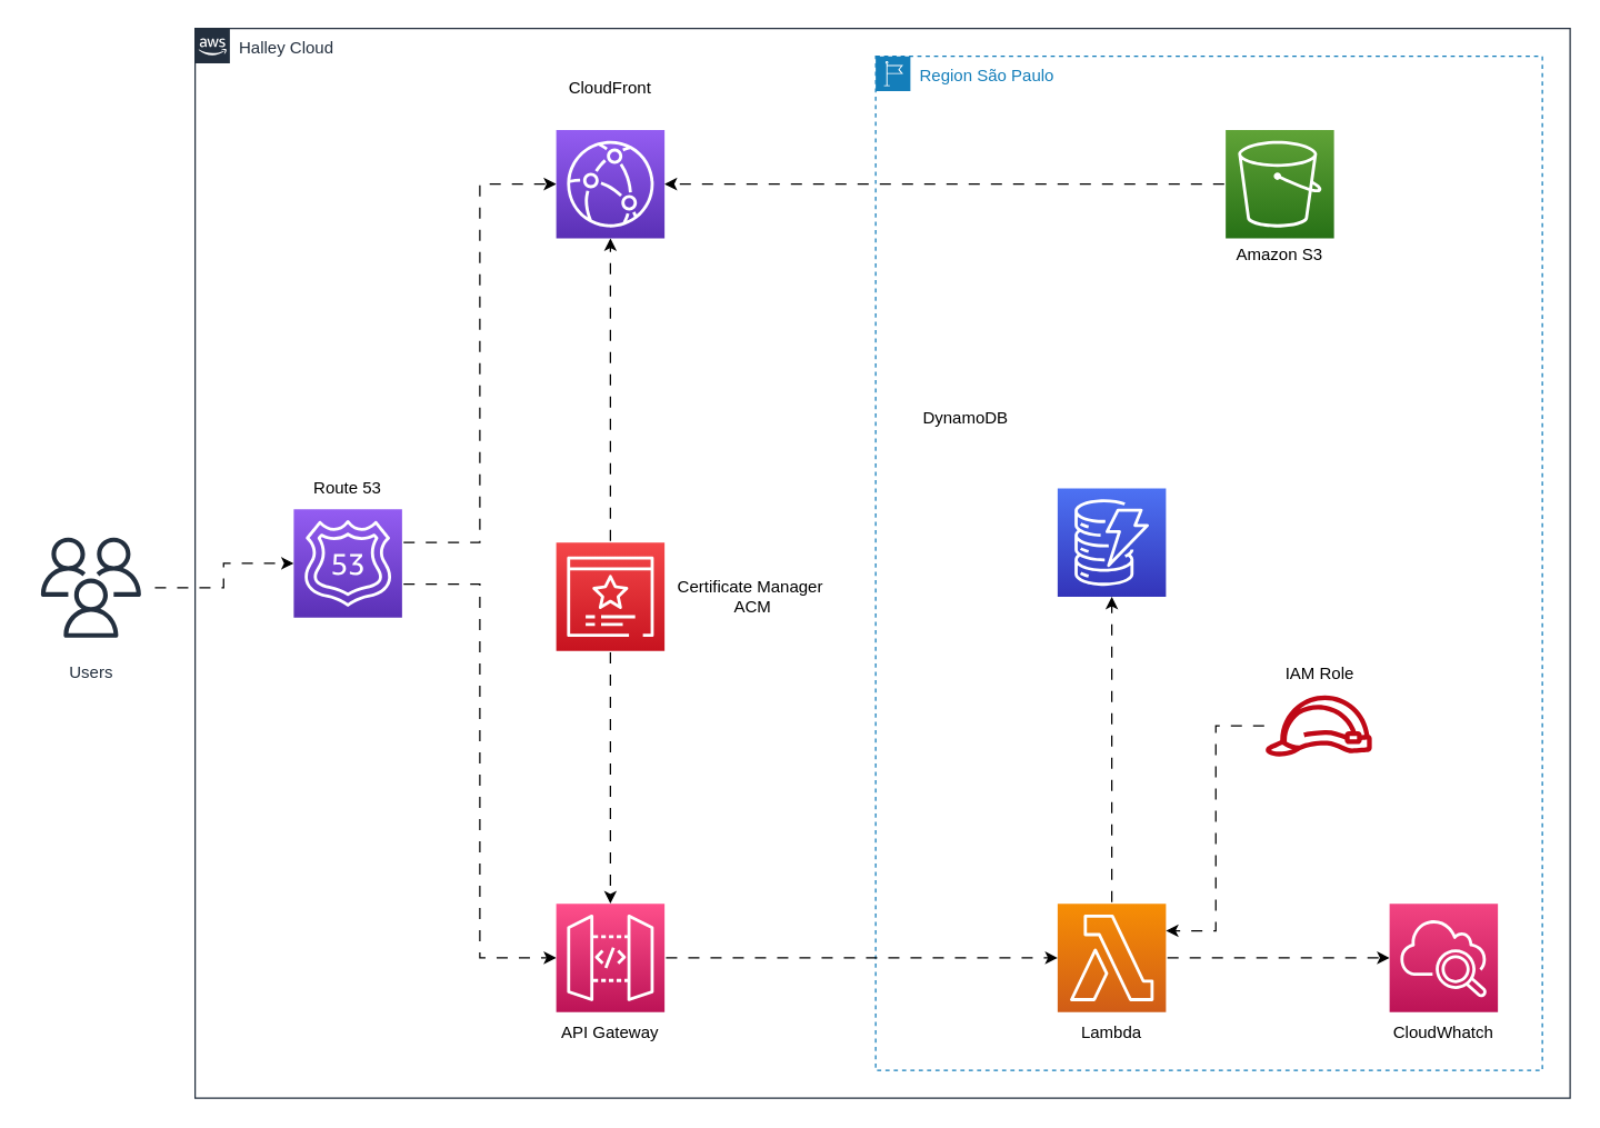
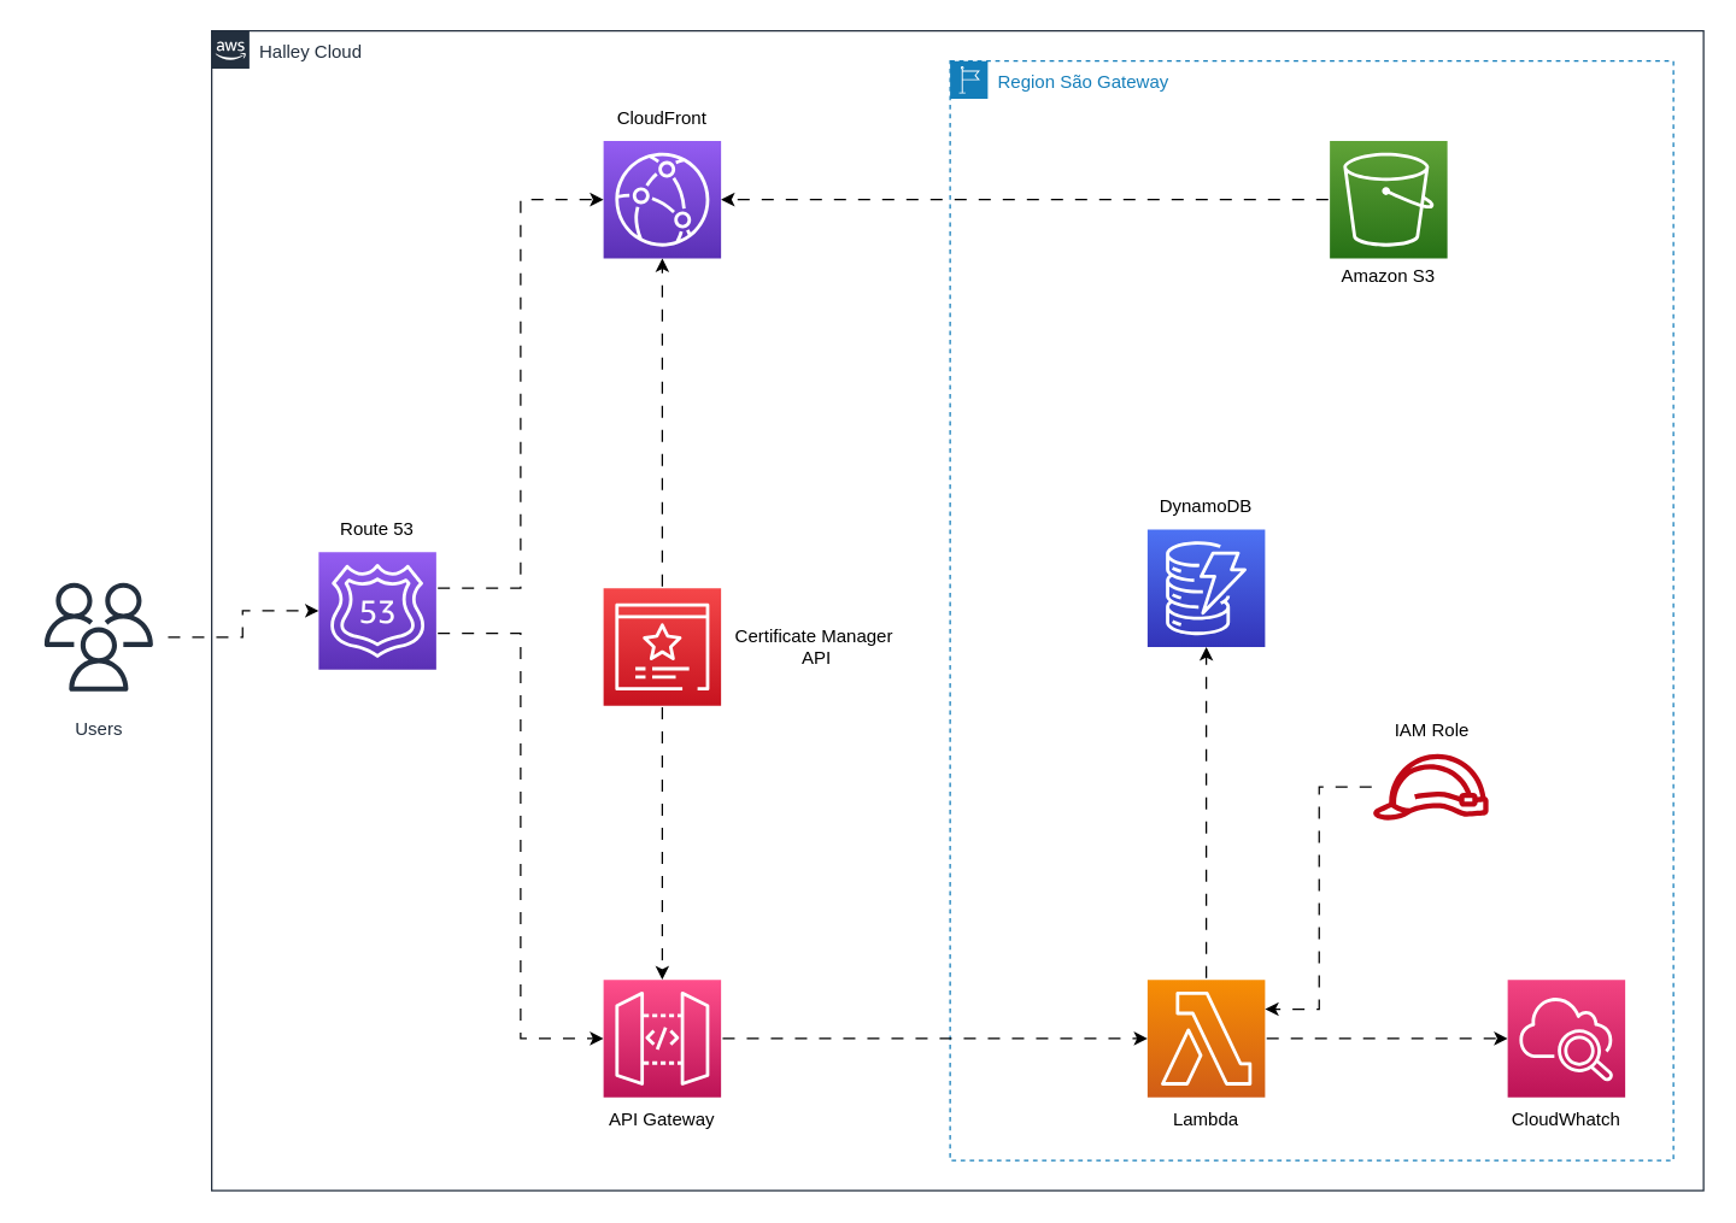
- <mxCell id="5" value="Region São Paulo" style="points=[[0,0],[0.25,0],[0.5,0],[0.75,0],[1,0],[1,0.25],[1,0.5],[1,0.75],[1,1],[0.75,1],[0.5,1],[0.25,1],[0,1],[0,0.75],[0,0.5],[0,0.25]];outlineConnect=0;gradientColor=none;html=1;whiteSpace=wrap;fontSize=12;fontStyle=0;container=1;pointerEvents=0;collapsible=0;recursiveResize=0;shape=mxgraph.aws4.group;grIcon=mxgraph.aws4.group_region;strokeColor=#147EBA;fillColor=none;verticalAlign=top;align=left;spacingLeft=30;fontColor=#147EBA;dashed=1;" vertex="1" parent="4"><mxGeometry x="490" y="20" width="480" height="730" as="geometry" /></mxCell>
+ <mxCell id="5" value="Region São Gateway" style="points=[[0,0],[0.25,0],[0.5,0],[0.75,0],[1,0],[1,0.25],[1,0.5],[1,0.75],[1,1],[0.75,1],[0.5,1],[0.25,1],[0,1],[0,0.75],[0,0.5],[0,0.25]];outlineConnect=0;gradientColor=none;html=1;whiteSpace=wrap;fontSize=12;fontStyle=0;container=1;pointerEvents=0;collapsible=0;recursiveResize=0;shape=mxgraph.aws4.group;grIcon=mxgraph.aws4.group_region;strokeColor=#147EBA;fillColor=none;verticalAlign=top;align=left;spacingLeft=30;fontColor=#147EBA;dashed=1;" vertex="1" parent="4"><mxGeometry x="490" y="20" width="480" height="730" as="geometry" /></mxCell>
- <mxCell id="24" value="CloudFront" style="text;html=1;strokeColor=none;fillColor=none;align=center;verticalAlign=middle;whiteSpace=wrap;rounded=0;" vertex="1" parent="4"><mxGeometry x="249" y="28" width="100" height="30" as="geometry" /></mxCell>
+ <mxCell id="24" value="CloudFront" style="text;html=1;strokeColor=none;fillColor=none;align=center;verticalAlign=middle;whiteSpace=wrap;rounded=0;" vertex="1" parent="4"><mxGeometry x="249" y="43" width="100" height="30" as="geometry" /></mxCell>
- <mxCell id="9" value="DynamoDB" style="text;html=1;strokeColor=none;fillColor=none;align=center;verticalAlign=middle;whiteSpace=wrap;rounded=0;" vertex="1" parent="5"><mxGeometry x="15" y="246" width="100" height="30" as="geometry" /></mxCell>
+ <mxCell id="9" value="DynamoDB" style="text;html=1;strokeColor=none;fillColor=none;align=center;verticalAlign=middle;whiteSpace=wrap;rounded=0;" vertex="1" parent="5"><mxGeometry x="120" y="281" width="100" height="30" as="geometry" /></mxCell>
- <mxCell id="31" value="Certificate Manager&lt;br&gt;&amp;nbsp;ACM" style="text;html=1;strokeColor=none;fillColor=none;align=center;verticalAlign=middle;whiteSpace=wrap;rounded=0;" vertex="1" parent="4"><mxGeometry x="330" y="394" width="140" height="30" as="geometry" /></mxCell>
+ <mxCell id="31" value="Certificate Manager&lt;br&gt;&amp;nbsp;API" style="text;html=1;strokeColor=none;fillColor=none;align=center;verticalAlign=middle;whiteSpace=wrap;rounded=0;" vertex="1" parent="4"><mxGeometry x="330" y="394" width="140" height="30" as="geometry" /></mxCell>
